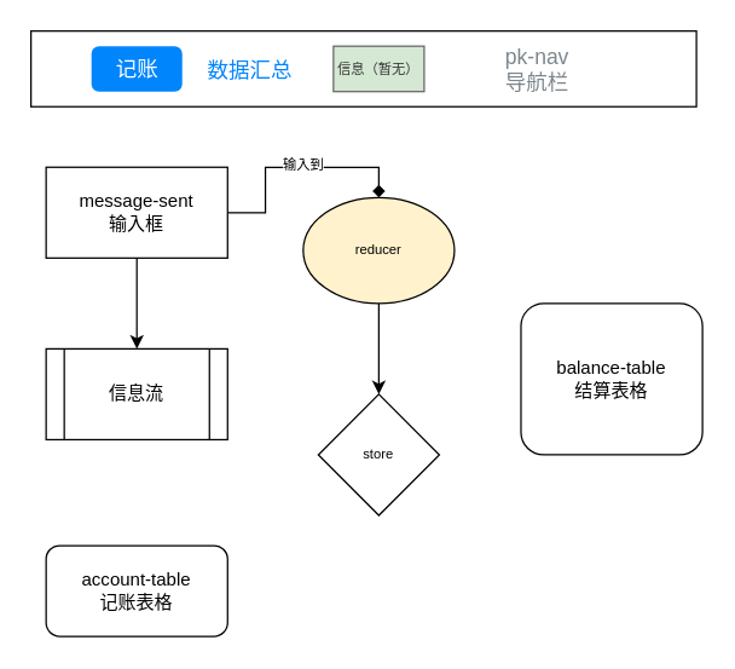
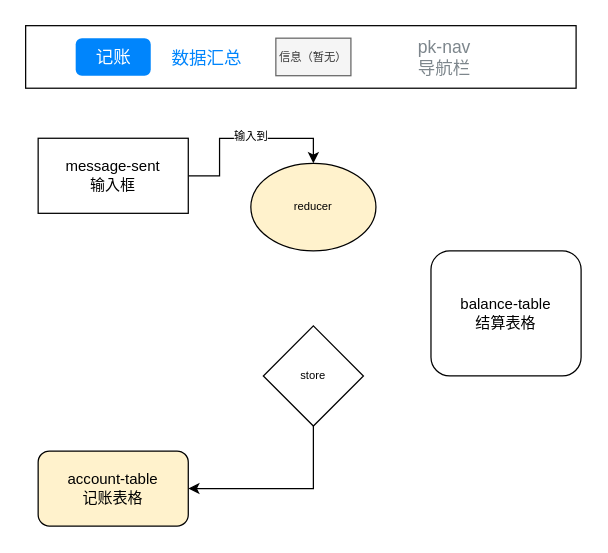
- <mxCell id="12" value="信息（暂无）" style="fillColor=#d5e8d4;strokeColor=#666666;fontSize=9;fontColor=#333333;" vertex="1" parent="1"><mxGeometry x="220" y="30" width="60" height="30" as="geometry" /></mxCell>
+ <mxCell id="12" value="信息（暂无）" style="fillColor=#f5f5f5;strokeColor=#666666;fontSize=9;fontColor=#333333;" vertex="1" parent="1"><mxGeometry x="220" y="30" width="60" height="30" as="geometry" /></mxCell>
- <mxCell id="6" style="edgeStyle=orthogonalEdgeStyle;rounded=0;orthogonalLoop=1;jettySize=auto;html=1;exitX=1;exitY=0.5;exitDx=0;exitDy=0;entryX=0.5;entryY=0;entryDx=0;entryDy=0;fontSize=9;endArrow=diamond;" edge="1" parent="1" source="8" target="17"><mxGeometry relative="1" as="geometry" /></mxCell>
+ <mxCell id="6" style="edgeStyle=orthogonalEdgeStyle;rounded=0;orthogonalLoop=1;jettySize=auto;html=1;exitX=1;exitY=0.5;exitDx=0;exitDy=0;entryX=0.5;entryY=0;entryDx=0;entryDy=0;fontSize=9;" edge="1" parent="1" source="8" target="17"><mxGeometry relative="1" as="geometry" /></mxCell>
- <mxCell id="5" style="edgeStyle=orthogonalEdgeStyle;rounded=0;orthogonalLoop=1;jettySize=auto;html=1;fontSize=9;" edge="1" parent="1" source="8" target="9"><mxGeometry relative="1" as="geometry" /></mxCell>
- <mxCell id="16" style="edgeStyle=orthogonalEdgeStyle;rounded=0;orthogonalLoop=1;jettySize=auto;html=1;exitX=0.5;exitY=1;exitDx=0;exitDy=0;entryX=0.5;entryY=0;entryDx=0;entryDy=0;fontSize=9;" edge="1" parent="1" source="17" target="15"><mxGeometry relative="1" as="geometry" /></mxCell>
- <mxCell id="9" value="信息流" style="shape=process;whiteSpace=wrap;html=1;backgroundOutline=1;" vertex="1" parent="1"><mxGeometry x="30" y="230" width="120" height="60" as="geometry" /></mxCell>
- <mxCell id="3" value="account-table&lt;br&gt;记账表格" style="rounded=1;whiteSpace=wrap;html=1;" vertex="1" parent="1"><mxGeometry x="30" y="360" width="120" height="60" as="geometry" /></mxCell>
+ <mxCell id="3" value="account-table&lt;br&gt;记账表格" style="rounded=1;whiteSpace=wrap;html=1;fillColor=#fff2cc;" vertex="1" parent="1"><mxGeometry x="30" y="360" width="120" height="60" as="geometry" /></mxCell>
+ <mxCell id="14" style="edgeStyle=orthogonalEdgeStyle;rounded=0;orthogonalLoop=1;jettySize=auto;html=1;exitX=0.5;exitY=1;exitDx=0;exitDy=0;entryX=1;entryY=0.5;entryDx=0;entryDy=0;fontSize=9;" edge="1" parent="1" source="15" target="3"><mxGeometry relative="1" as="geometry" /></mxCell>
